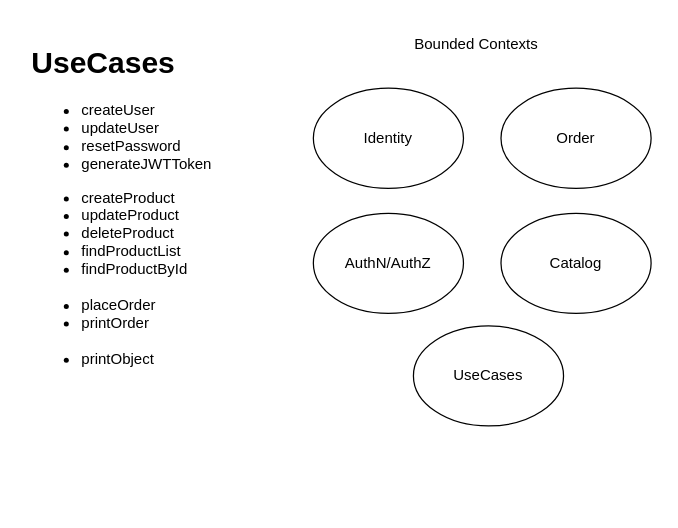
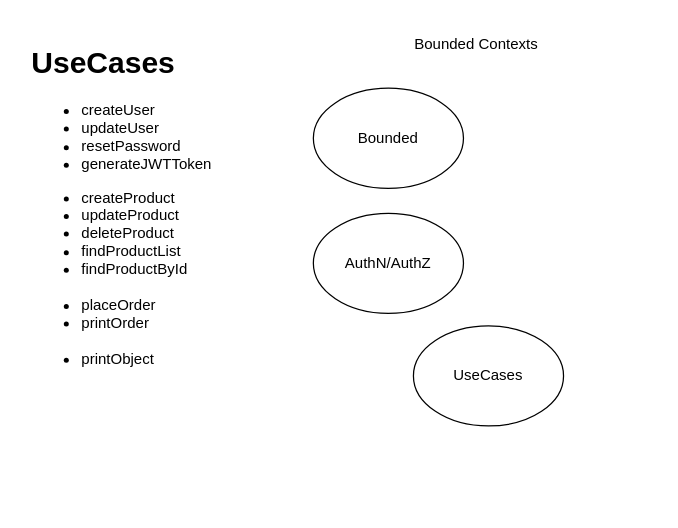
- <mxCell id="2" value="Identity" style="ellipse;whiteSpace=wrap;html=1;fillColor=none;" parent="1" vertex="1"><mxGeometry x="250" y="70" width="120" height="80" as="geometry" /></mxCell>
+ <mxCell id="2" value="Bounded" style="ellipse;whiteSpace=wrap;html=1;fillColor=none;" parent="1" vertex="1"><mxGeometry x="250" y="70" width="120" height="80" as="geometry" /></mxCell>
- <mxCell id="3" value="Order" style="ellipse;whiteSpace=wrap;html=1;fillColor=none;" parent="1" vertex="1"><mxGeometry x="400" y="70" width="120" height="80" as="geometry" /></mxCell>
- <mxCell id="4" value="Catalog" style="ellipse;whiteSpace=wrap;html=1;fillColor=none;" parent="1" vertex="1"><mxGeometry x="400" y="170" width="120" height="80" as="geometry" /></mxCell>
